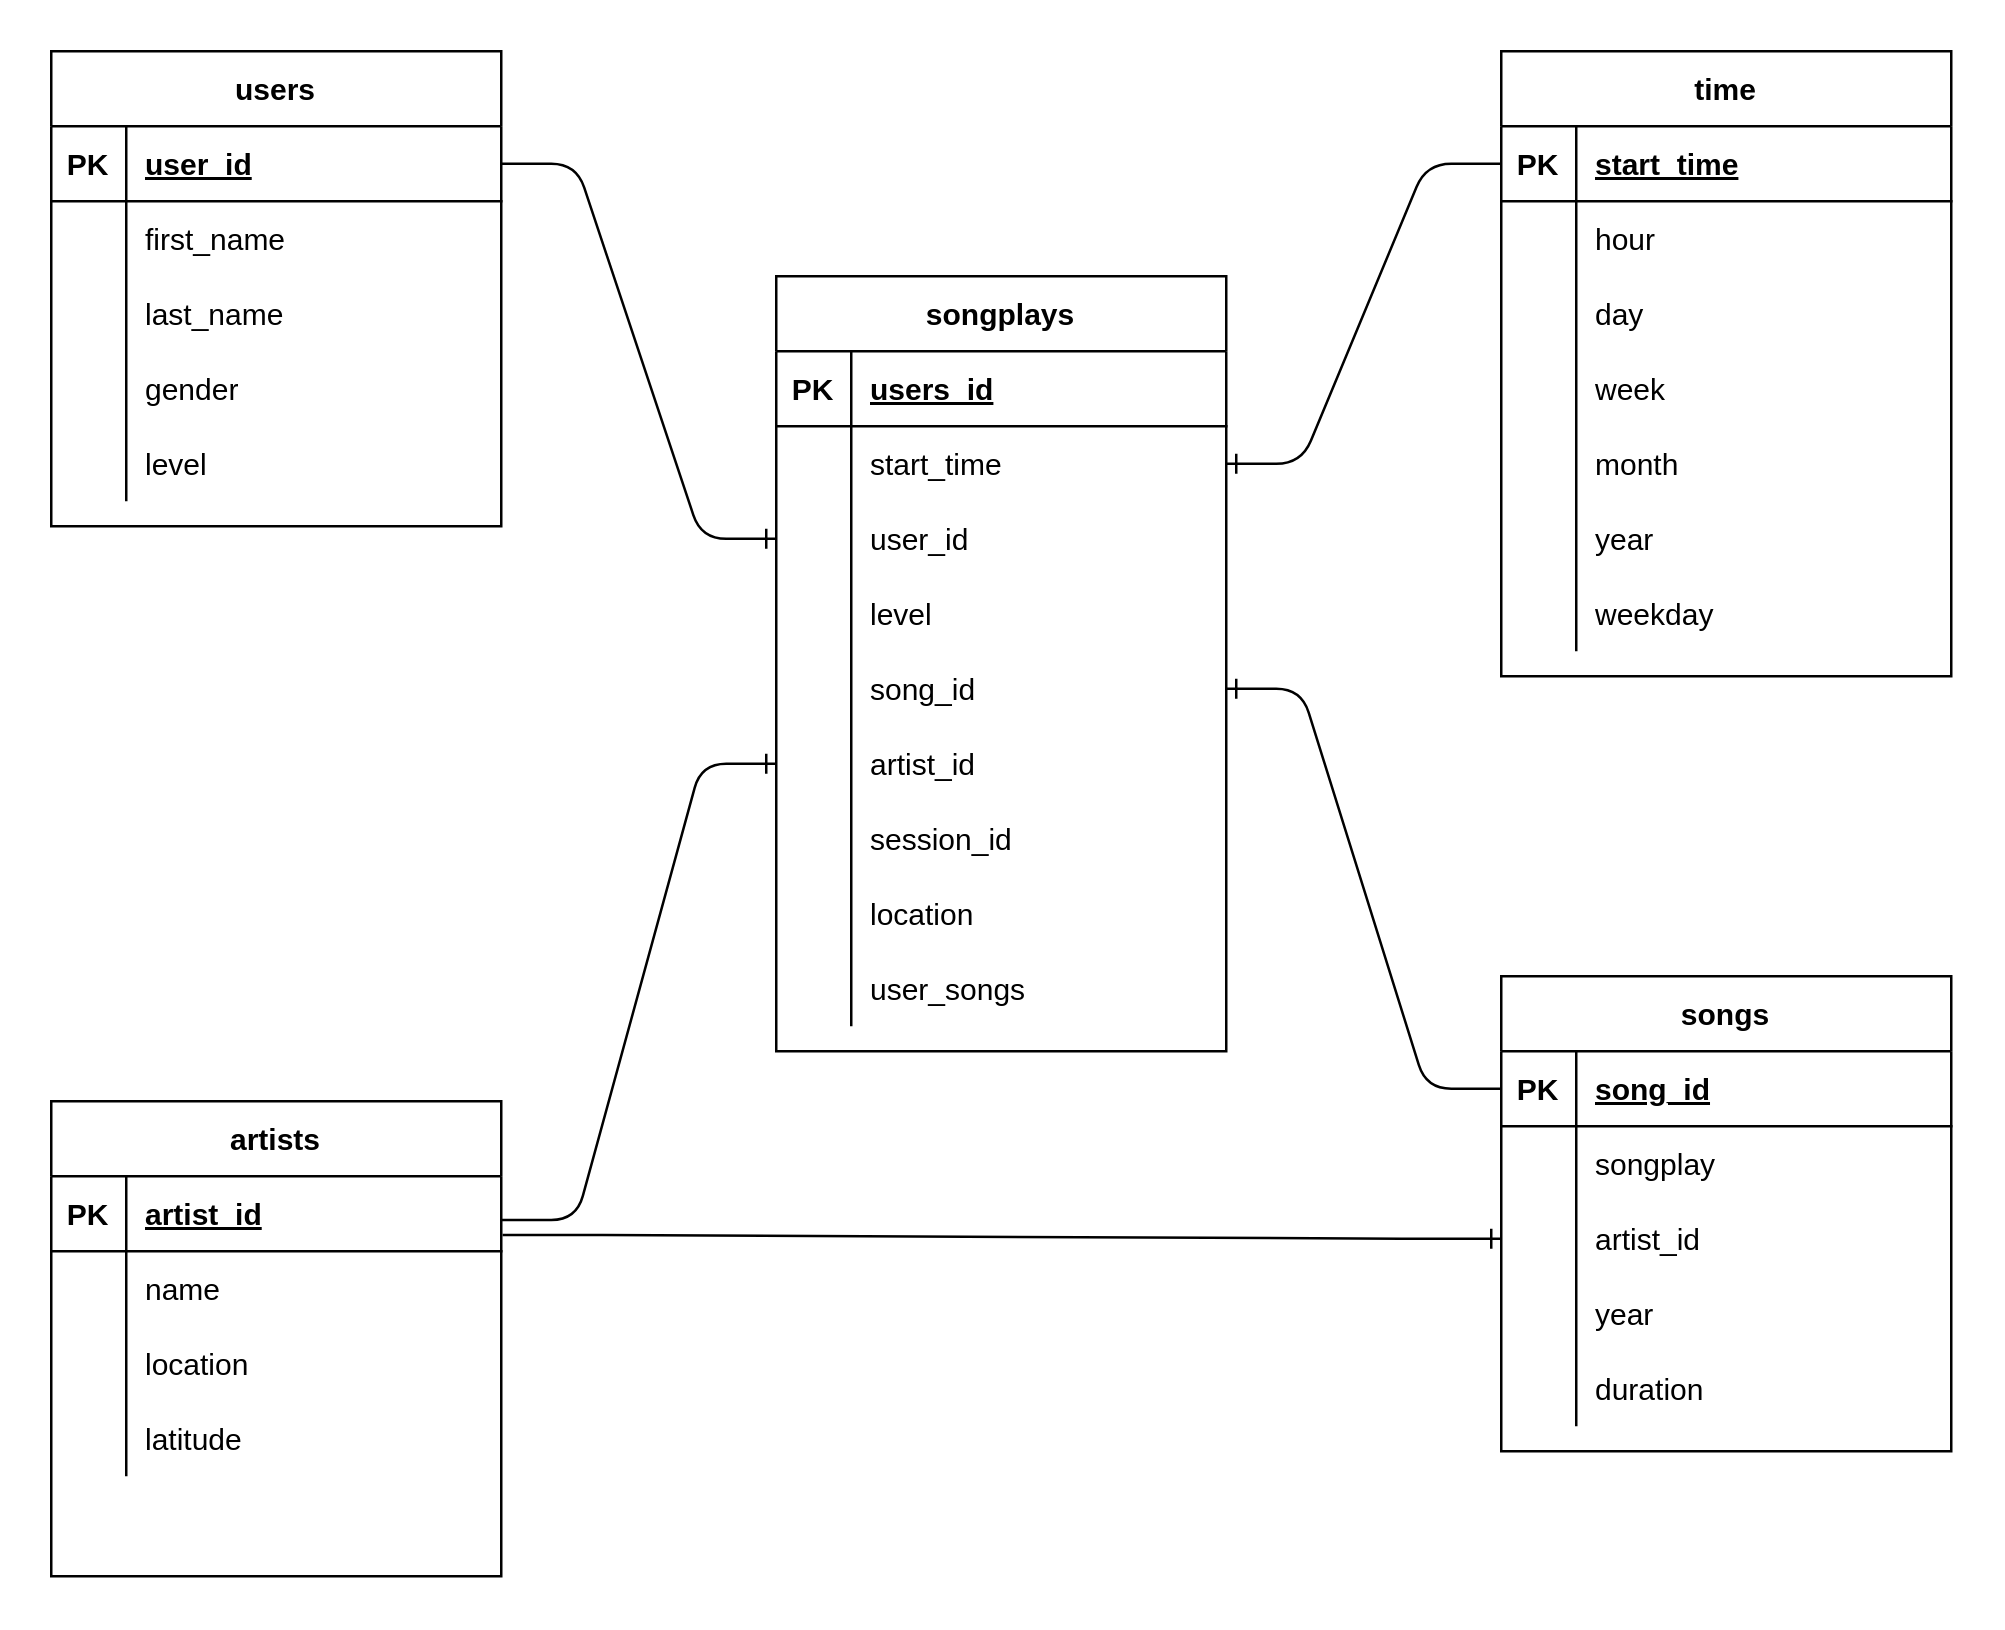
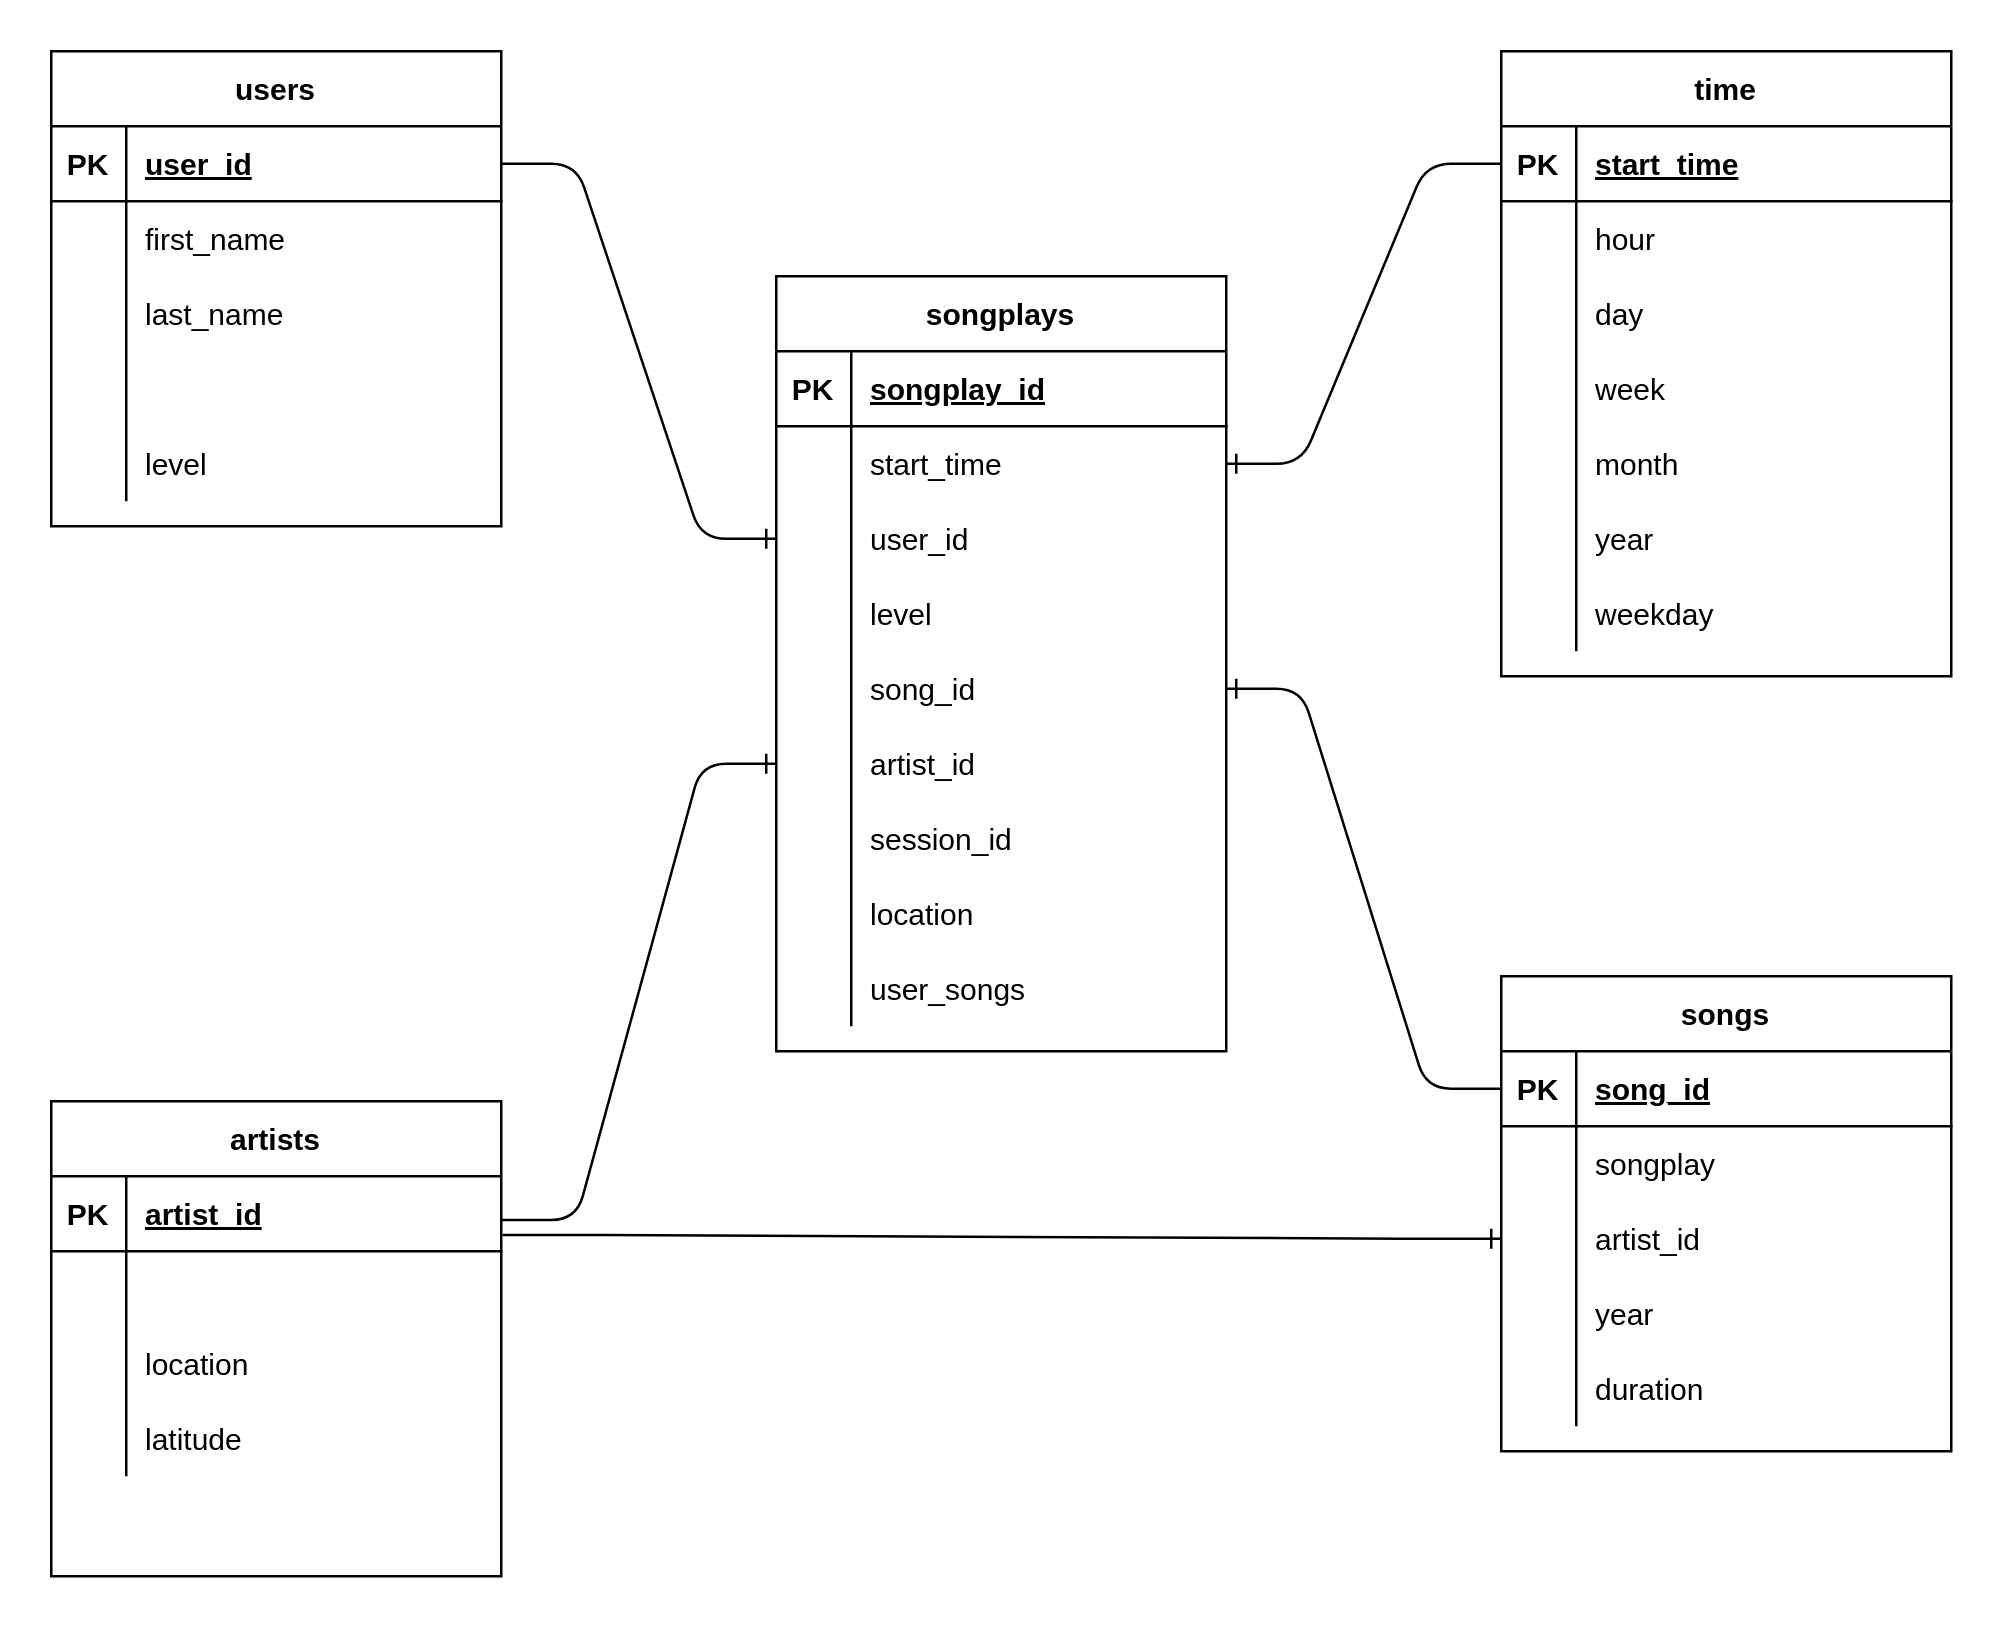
- <mxCell id="14" value="gender" style="shape=partialRectangle;connectable=0;fillColor=none;top=0;left=0;bottom=0;right=0;align=left;spacingLeft=6;overflow=hidden;" parent="12" vertex="1"><mxGeometry x="30" width="150" height="30" as="geometry" /></mxCell>
- <mxCell id="74" value="users_id" style="shape=partialRectangle;connectable=0;fillColor=none;top=0;left=0;bottom=0;right=0;align=left;spacingLeft=6;fontStyle=5;overflow=hidden;" parent="72" vertex="1"><mxGeometry x="30" width="150" height="30" as="geometry" /></mxCell>
+ <mxCell id="74" value="songplay_id" style="shape=partialRectangle;connectable=0;fillColor=none;top=0;left=0;bottom=0;right=0;align=left;spacingLeft=6;fontStyle=5;overflow=hidden;" parent="72" vertex="1"><mxGeometry x="30" width="150" height="30" as="geometry" /></mxCell>
- <mxCell id="40" value="name" style="shape=partialRectangle;connectable=0;fillColor=none;top=0;left=0;bottom=0;right=0;align=left;spacingLeft=6;overflow=hidden;" parent="38" vertex="1"><mxGeometry x="30" width="150" height="30" as="geometry" /></mxCell>
